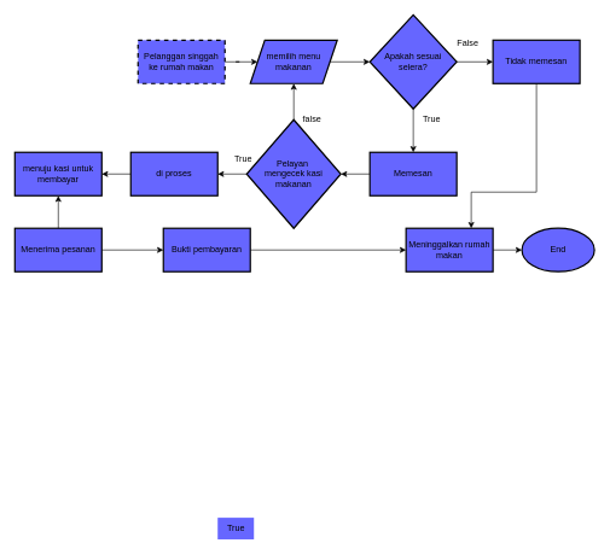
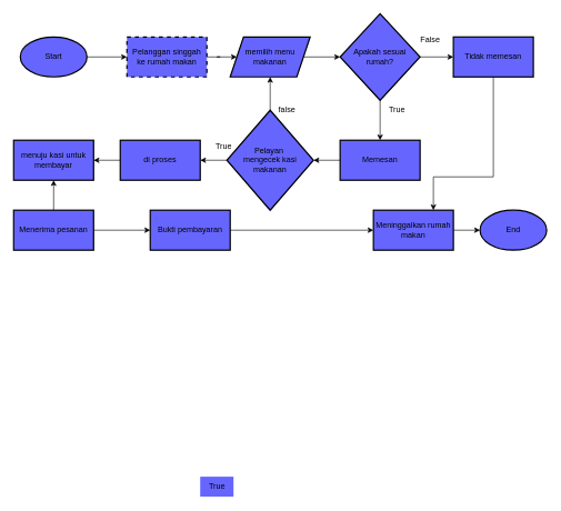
+ <mxCell id="3" value="Start" style="strokeWidth=2;html=1;shape=mxgraph.flowchart.start_1;whiteSpace=wrap;fillColor=#6666FF;" vertex="1" parent="1"><mxGeometry x="30" y="55" width="100" height="60" as="geometry" /></mxCell>
+ <mxCell id="2" value="" style="edgeStyle=orthogonalEdgeStyle;rounded=0;orthogonalLoop=1;jettySize=auto;html=1;fillColor=#6666FF;" edge="1" parent="1" source="3" target="5"><mxGeometry relative="1" as="geometry" /></mxCell>
- <mxCell id="8" value="Apakah sesuai selera?" style="rhombus;whiteSpace=wrap;html=1;strokeWidth=2;fillColor=#6666FF;" vertex="1" parent="1"><mxGeometry x="510" y="20" width="120" height="130" as="geometry" /></mxCell>
+ <mxCell id="8" value="Apakah sesuai rumah?" style="rhombus;whiteSpace=wrap;html=1;strokeWidth=2;fillColor=#6666FF;" vertex="1" parent="1"><mxGeometry x="510" y="20" width="120" height="130" as="geometry" /></mxCell>
